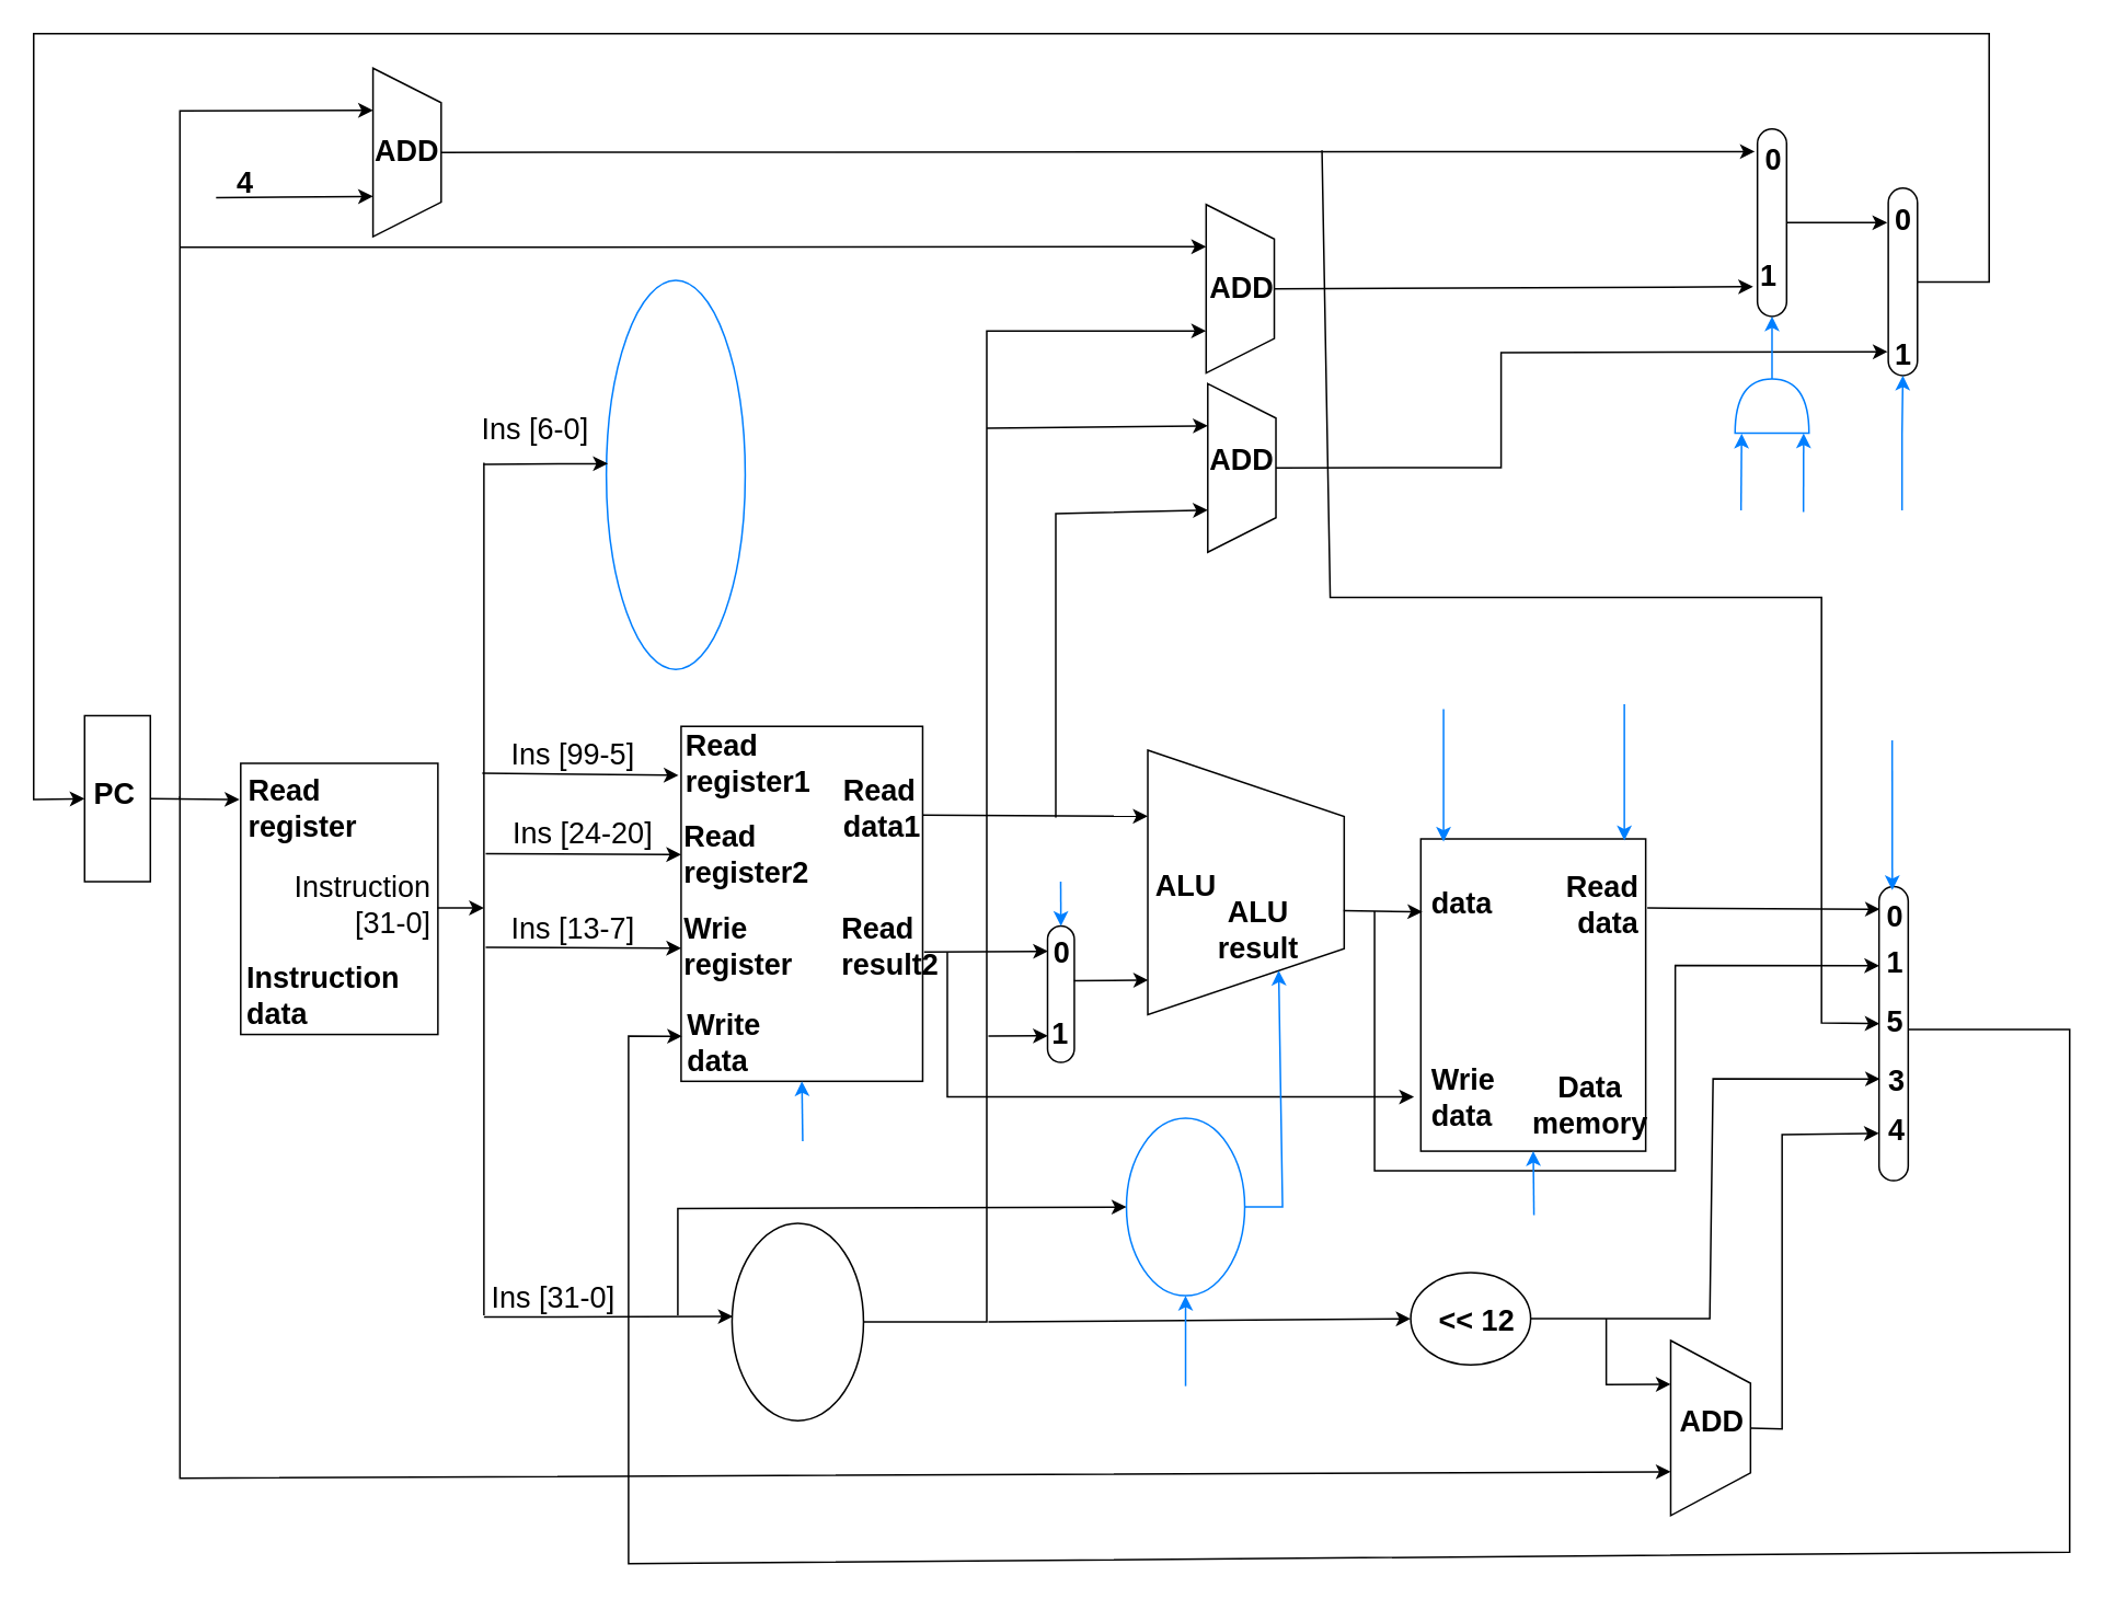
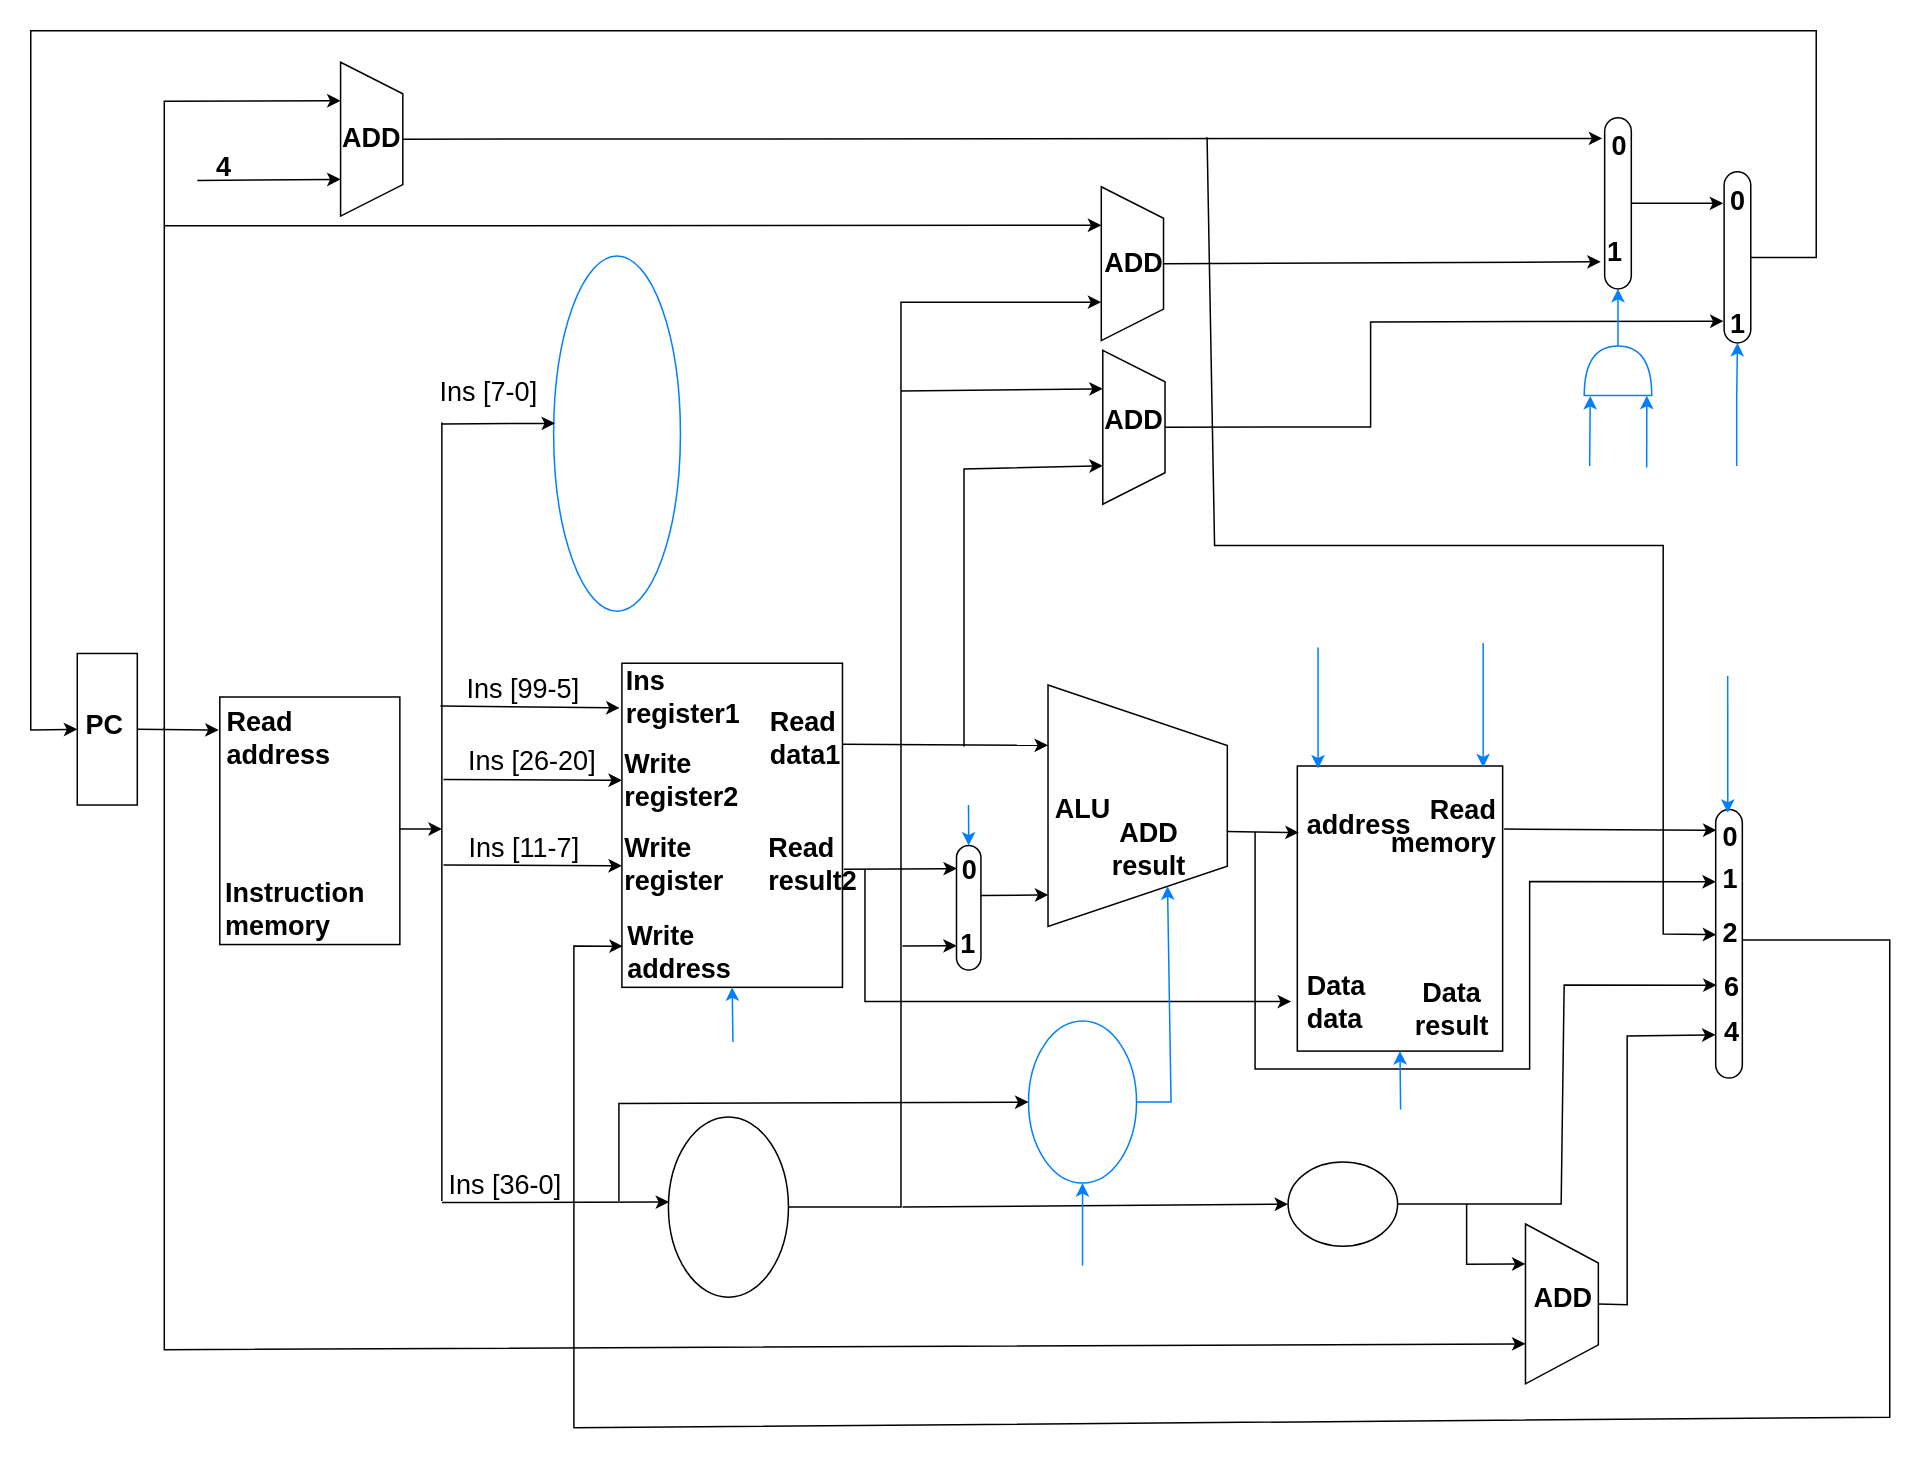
- <mxCell id="104" value="&lt;span style=&quot;font-size: 18px;&quot;&gt;Ins [6-0]&lt;/span&gt;" style="text;html=1;align=right;verticalAlign=middle;resizable=0;points=[];autosize=1;strokeColor=none;fillColor=none;" parent="1" vertex="1"><mxGeometry x="276.37" y="244" width="83" height="34" as="geometry" /></mxCell>
+ <mxCell id="104" value="&lt;span style=&quot;font-size: 18px;&quot;&gt;Ins [7-0]&lt;/span&gt;" style="text;html=1;align=right;verticalAlign=middle;resizable=0;points=[];autosize=1;strokeColor=none;fillColor=none;" parent="1" vertex="1"><mxGeometry x="276.37" y="244" width="83" height="34" as="geometry" /></mxCell>
- <mxCell id="4" value="&lt;span style=&quot;font-size: 18px;&quot;&gt;&lt;b&gt;Read&lt;/b&gt;&lt;/span&gt;&lt;div&gt;&lt;span style=&quot;font-size: 18px;&quot;&gt;&lt;b&gt;register1&lt;/b&gt;&lt;/span&gt;&lt;/div&gt;" style="text;html=1;align=left;verticalAlign=middle;resizable=0;points=[];autosize=1;strokeColor=none;fillColor=none;" parent="2" vertex="1"><mxGeometry x="1" y="2" width="94" height="55" as="geometry" /></mxCell>
+ <mxCell id="4" value="&lt;span style=&quot;font-size: 18px;&quot;&gt;&lt;b&gt;Ins&lt;/b&gt;&lt;/span&gt;&lt;div&gt;&lt;span style=&quot;font-size: 18px;&quot;&gt;&lt;b&gt;register1&lt;/b&gt;&lt;/span&gt;&lt;/div&gt;" style="text;html=1;align=left;verticalAlign=middle;resizable=0;points=[];autosize=1;strokeColor=none;fillColor=none;" parent="2" vertex="1"><mxGeometry x="1" y="2" width="94" height="55" as="geometry" /></mxCell>
- <mxCell id="12" value="&lt;span style=&quot;font-size: 18px;&quot;&gt;&lt;b&gt;Read&lt;/b&gt;&lt;/span&gt;&lt;div&gt;&lt;span style=&quot;font-size: 18px;&quot;&gt;&lt;b&gt;register&lt;/b&gt;&lt;/span&gt;&lt;/div&gt;" style="text;html=1;align=left;verticalAlign=middle;resizable=0;points=[];autosize=1;strokeColor=none;fillColor=none;" parent="10" vertex="1"><mxGeometry x="3" width="87" height="55" as="geometry" /></mxCell>
+ <mxCell id="12" value="&lt;span style=&quot;font-size: 18px;&quot;&gt;&lt;b&gt;Read&lt;/b&gt;&lt;/span&gt;&lt;div&gt;&lt;span style=&quot;font-size: 18px;&quot;&gt;&lt;b&gt;address&lt;/b&gt;&lt;/span&gt;&lt;/div&gt;" style="text;html=1;align=left;verticalAlign=middle;resizable=0;points=[];autosize=1;strokeColor=none;fillColor=none;" parent="10" vertex="1"><mxGeometry x="3" width="87" height="55" as="geometry" /></mxCell>
- <mxCell id="107" value="&lt;span style=&quot;font-size: 18px;&quot;&gt;Ins [24-20]&lt;/span&gt;" style="text;html=1;align=right;verticalAlign=middle;resizable=0;points=[];autosize=1;strokeColor=none;fillColor=none;" parent="1" vertex="1"><mxGeometry x="295" y="490" width="103" height="34" as="geometry" /></mxCell>
+ <mxCell id="107" value="&lt;span style=&quot;font-size: 18px;&quot;&gt;Ins [26-20]&lt;/span&gt;" style="text;html=1;align=right;verticalAlign=middle;resizable=0;points=[];autosize=1;strokeColor=none;fillColor=none;" parent="1" vertex="1"><mxGeometry x="295" y="490" width="103" height="34" as="geometry" /></mxCell>
- <mxCell id="5" value="&lt;span style=&quot;font-size: 18px;&quot;&gt;&lt;b&gt;Read&lt;/b&gt;&lt;/span&gt;&lt;div&gt;&lt;span style=&quot;font-size: 18px;&quot;&gt;&lt;b&gt;register2&lt;/b&gt;&lt;/span&gt;&lt;/div&gt;" style="text;html=1;align=left;verticalAlign=middle;resizable=0;points=[];autosize=1;strokeColor=none;fillColor=none;" parent="2" vertex="1"><mxGeometry y="57" width="94" height="55" as="geometry" /></mxCell>
+ <mxCell id="5" value="&lt;span style=&quot;font-size: 18px;&quot;&gt;&lt;b&gt;Write&lt;/b&gt;&lt;/span&gt;&lt;div&gt;&lt;span style=&quot;font-size: 18px;&quot;&gt;&lt;b&gt;register2&lt;/b&gt;&lt;/span&gt;&lt;/div&gt;" style="text;html=1;align=left;verticalAlign=middle;resizable=0;points=[];autosize=1;strokeColor=none;fillColor=none;" parent="2" vertex="1"><mxGeometry y="57" width="94" height="55" as="geometry" /></mxCell>
- <mxCell id="30" value="&lt;div&gt;&lt;span style=&quot;font-size: 18px;&quot;&gt;&lt;b&gt;data&lt;/b&gt;&lt;/span&gt;&lt;/div&gt;" style="text;html=1;align=left;verticalAlign=middle;resizable=0;points=[];autosize=1;strokeColor=none;fillColor=none;" parent="28" vertex="1"><mxGeometry x="-12.892" y="22.5" width="87" height="34" as="geometry" /></mxCell>
+ <mxCell id="30" value="&lt;div&gt;&lt;span style=&quot;font-size: 18px;&quot;&gt;&lt;b&gt;address&lt;/b&gt;&lt;/span&gt;&lt;/div&gt;" style="text;html=1;align=left;verticalAlign=middle;resizable=0;points=[];autosize=1;strokeColor=none;fillColor=none;" parent="28" vertex="1"><mxGeometry x="-12.892" y="22.5" width="87" height="34" as="geometry" /></mxCell>
- <mxCell id="14" value="&lt;span style=&quot;font-size: 18px;&quot;&gt;Instruction&lt;/span&gt;&lt;div&gt;&lt;span style=&quot;font-size: 18px;&quot;&gt;[31-0]&lt;/span&gt;&lt;/div&gt;" style="text;html=1;align=right;verticalAlign=middle;resizable=0;points=[];autosize=1;strokeColor=none;fillColor=none;" parent="10" vertex="1"><mxGeometry x="16" y="59" width="101" height="55" as="geometry" /></mxCell>
- <mxCell id="32" value="&lt;span style=&quot;font-size: 18px;&quot;&gt;&lt;b&gt;Read&lt;/b&gt;&lt;/span&gt;&lt;div&gt;&lt;span style=&quot;font-size: 18px;&quot;&gt;&lt;b&gt;data&lt;/b&gt;&lt;/span&gt;&lt;/div&gt;" style="text;html=1;align=right;verticalAlign=middle;resizable=0;points=[];autosize=1;strokeColor=none;fillColor=none;" parent="28" vertex="1"><mxGeometry x="53.55" y="13" width="62" height="55" as="geometry" /></mxCell>
+ <mxCell id="32" value="&lt;span style=&quot;font-size: 18px;&quot;&gt;&lt;b&gt;Read&lt;/b&gt;&lt;/span&gt;&lt;div&gt;&lt;span style=&quot;font-size: 18px;&quot;&gt;&lt;b&gt;memory&lt;/b&gt;&lt;/span&gt;&lt;/div&gt;" style="text;html=1;align=right;verticalAlign=middle;resizable=0;points=[];autosize=1;strokeColor=none;fillColor=none;" parent="28" vertex="1"><mxGeometry x="53.55" y="13" width="62" height="55" as="geometry" /></mxCell>
- <mxCell id="106" value="&lt;span style=&quot;font-size: 18px;&quot;&gt;Ins [13-7]&lt;/span&gt;" style="text;html=1;align=right;verticalAlign=middle;resizable=0;points=[];autosize=1;strokeColor=none;fillColor=none;" parent="1" vertex="1"><mxGeometry x="295" y="548" width="92" height="34" as="geometry" /></mxCell>
+ <mxCell id="106" value="&lt;span style=&quot;font-size: 18px;&quot;&gt;Ins [11-7]&lt;/span&gt;" style="text;html=1;align=right;verticalAlign=middle;resizable=0;points=[];autosize=1;strokeColor=none;fillColor=none;" parent="1" vertex="1"><mxGeometry x="295" y="548" width="92" height="34" as="geometry" /></mxCell>
- <mxCell id="27" value="&lt;div style=&quot;&quot;&gt;&lt;span style=&quot;font-size: 18px;&quot;&gt;&lt;b&gt;ALU&lt;/b&gt;&lt;/span&gt;&lt;/div&gt;&lt;div style=&quot;&quot;&gt;&lt;span style=&quot;font-size: 18px;&quot;&gt;&lt;b&gt;result&lt;/b&gt;&lt;/span&gt;&lt;/div&gt;" style="text;html=1;align=center;verticalAlign=middle;resizable=0;points=[];autosize=1;strokeColor=none;fillColor=none;" parent="24" vertex="1"><mxGeometry x="33" y="82" width="67" height="55" as="geometry" /></mxCell>
+ <mxCell id="27" value="&lt;div style=&quot;&quot;&gt;&lt;span style=&quot;font-size: 18px;&quot;&gt;&lt;b&gt;ADD&lt;/b&gt;&lt;/span&gt;&lt;/div&gt;&lt;div style=&quot;&quot;&gt;&lt;span style=&quot;font-size: 18px;&quot;&gt;&lt;b&gt;result&lt;/b&gt;&lt;/span&gt;&lt;/div&gt;" style="text;html=1;align=center;verticalAlign=middle;resizable=0;points=[];autosize=1;strokeColor=none;fillColor=none;" parent="24" vertex="1"><mxGeometry x="33" y="82" width="67" height="55" as="geometry" /></mxCell>
- <mxCell id="6" value="&lt;span style=&quot;font-size: 18px;&quot;&gt;&lt;b&gt;Wrie&lt;/b&gt;&lt;/span&gt;&lt;div&gt;&lt;span style=&quot;font-size: 18px;&quot;&gt;&lt;b&gt;register&lt;/b&gt;&lt;/span&gt;&lt;/div&gt;" style="text;html=1;align=left;verticalAlign=middle;resizable=0;points=[];autosize=1;strokeColor=none;fillColor=none;" parent="2" vertex="1"><mxGeometry y="113" width="84" height="55" as="geometry" /></mxCell>
+ <mxCell id="6" value="&lt;span style=&quot;font-size: 18px;&quot;&gt;&lt;b&gt;Write&lt;/b&gt;&lt;/span&gt;&lt;div&gt;&lt;span style=&quot;font-size: 18px;&quot;&gt;&lt;b&gt;register&lt;/b&gt;&lt;/span&gt;&lt;/div&gt;" style="text;html=1;align=left;verticalAlign=middle;resizable=0;points=[];autosize=1;strokeColor=none;fillColor=none;" parent="2" vertex="1"><mxGeometry y="113" width="84" height="55" as="geometry" /></mxCell>
- <mxCell id="13" value="&lt;span style=&quot;font-size: 18px;&quot;&gt;&lt;b&gt;Instruction&lt;/b&gt;&lt;/span&gt;&lt;div&gt;&lt;span style=&quot;font-size: 18px;&quot;&gt;&lt;b&gt;data&lt;/b&gt;&lt;/span&gt;&lt;/div&gt;" style="text;html=1;align=left;verticalAlign=middle;resizable=0;points=[];autosize=1;strokeColor=none;fillColor=none;" parent="10" vertex="1"><mxGeometry x="2" y="114" width="111" height="55" as="geometry" /></mxCell>
+ <mxCell id="13" value="&lt;span style=&quot;font-size: 18px;&quot;&gt;&lt;b&gt;Instruction&lt;/b&gt;&lt;/span&gt;&lt;div&gt;&lt;span style=&quot;font-size: 18px;&quot;&gt;&lt;b&gt;memory&lt;/b&gt;&lt;/span&gt;&lt;/div&gt;" style="text;html=1;align=left;verticalAlign=middle;resizable=0;points=[];autosize=1;strokeColor=none;fillColor=none;" parent="10" vertex="1"><mxGeometry x="2" y="114" width="111" height="55" as="geometry" /></mxCell>
- <mxCell id="69" value="&lt;span style=&quot;font-size: 18px;&quot;&gt;&lt;b&gt;5&lt;/b&gt;&lt;/span&gt;" style="text;html=1;align=left;verticalAlign=middle;resizable=0;points=[];autosize=1;strokeColor=none;fillColor=none;" parent="64" vertex="1"><mxGeometry x="3.001" y="69" width="28" height="34" as="geometry" /></mxCell>
+ <mxCell id="69" value="&lt;span style=&quot;font-size: 18px;&quot;&gt;&lt;b&gt;2&lt;/b&gt;&lt;/span&gt;" style="text;html=1;align=left;verticalAlign=middle;resizable=0;points=[];autosize=1;strokeColor=none;fillColor=none;" parent="64" vertex="1"><mxGeometry x="3.001" y="69" width="28" height="34" as="geometry" /></mxCell>
- <mxCell id="7" value="&lt;span style=&quot;font-size: 18px;&quot;&gt;&lt;b&gt;Write&lt;/b&gt;&lt;/span&gt;&lt;div&gt;&lt;span style=&quot;font-size: 18px;&quot;&gt;&lt;b&gt;data&lt;/b&gt;&lt;/span&gt;&lt;/div&gt;" style="text;html=1;align=left;verticalAlign=middle;resizable=0;points=[];autosize=1;strokeColor=none;fillColor=none;" parent="2" vertex="1"><mxGeometry x="2" y="172" width="63" height="55" as="geometry" /></mxCell>
+ <mxCell id="7" value="&lt;span style=&quot;font-size: 18px;&quot;&gt;&lt;b&gt;Write&lt;/b&gt;&lt;/span&gt;&lt;div&gt;&lt;span style=&quot;font-size: 18px;&quot;&gt;&lt;b&gt;address&lt;/b&gt;&lt;/span&gt;&lt;/div&gt;" style="text;html=1;align=left;verticalAlign=middle;resizable=0;points=[];autosize=1;strokeColor=none;fillColor=none;" parent="2" vertex="1"><mxGeometry x="2" y="172" width="63" height="55" as="geometry" /></mxCell>
- <mxCell id="68" value="&lt;span style=&quot;font-size: 18px;&quot;&gt;&lt;b&gt;3&lt;/b&gt;&lt;/span&gt;" style="text;html=1;align=left;verticalAlign=middle;resizable=0;points=[];autosize=1;strokeColor=none;fillColor=none;" parent="64" vertex="1"><mxGeometry x="4.185" y="105" width="28" height="34" as="geometry" /></mxCell>
+ <mxCell id="68" value="&lt;span style=&quot;font-size: 18px;&quot;&gt;&lt;b&gt;6&lt;/b&gt;&lt;/span&gt;" style="text;html=1;align=left;verticalAlign=middle;resizable=0;points=[];autosize=1;strokeColor=none;fillColor=none;" parent="64" vertex="1"><mxGeometry x="4.185" y="105" width="28" height="34" as="geometry" /></mxCell>
- <mxCell id="31" value="&lt;span style=&quot;font-size: 18px;&quot;&gt;&lt;b&gt;Wrie&lt;/b&gt;&lt;/span&gt;&lt;div&gt;&lt;span style=&quot;font-size: 18px;&quot;&gt;&lt;b&gt;data&lt;/b&gt;&lt;/span&gt;&lt;/div&gt;" style="text;html=1;align=left;verticalAlign=middle;resizable=0;points=[];autosize=1;strokeColor=none;fillColor=none;" parent="28" vertex="1"><mxGeometry x="-12.892" y="130" width="57" height="55" as="geometry" /></mxCell>
+ <mxCell id="31" value="&lt;span style=&quot;font-size: 18px;&quot;&gt;&lt;b&gt;Data&lt;/b&gt;&lt;/span&gt;&lt;div&gt;&lt;span style=&quot;font-size: 18px;&quot;&gt;&lt;b&gt;data&lt;/b&gt;&lt;/span&gt;&lt;/div&gt;" style="text;html=1;align=left;verticalAlign=middle;resizable=0;points=[];autosize=1;strokeColor=none;fillColor=none;" parent="28" vertex="1"><mxGeometry x="-12.892" y="130" width="57" height="55" as="geometry" /></mxCell>
- <mxCell id="33" value="&lt;span style=&quot;font-size: 18px;&quot;&gt;&lt;b&gt;Data&lt;/b&gt;&lt;/span&gt;&lt;div&gt;&lt;span style=&quot;font-size: 18px;&quot;&gt;&lt;b&gt;memory&lt;/b&gt;&lt;/span&gt;&lt;/div&gt;" style="text;html=1;align=center;verticalAlign=middle;resizable=0;points=[];autosize=1;strokeColor=none;fillColor=none;" parent="28" vertex="1"><mxGeometry x="40.55" y="135" width="88" height="55" as="geometry" /></mxCell>
+ <mxCell id="33" value="&lt;span style=&quot;font-size: 18px;&quot;&gt;&lt;b&gt;Data&lt;/b&gt;&lt;/span&gt;&lt;div&gt;&lt;span style=&quot;font-size: 18px;&quot;&gt;&lt;b&gt;result&lt;/b&gt;&lt;/span&gt;&lt;/div&gt;" style="text;html=1;align=center;verticalAlign=middle;resizable=0;points=[];autosize=1;strokeColor=none;fillColor=none;" parent="28" vertex="1"><mxGeometry x="40.55" y="135" width="88" height="55" as="geometry" /></mxCell>
- <mxCell id="108" value="&lt;span style=&quot;font-size: 18px;&quot;&gt;Ins [31-0]&lt;/span&gt;" style="text;html=1;align=right;verticalAlign=middle;resizable=0;points=[];autosize=1;strokeColor=none;fillColor=none;" parent="1" vertex="1"><mxGeometry x="282" y="773" width="93" height="34" as="geometry" /></mxCell>
+ <mxCell id="108" value="&lt;span style=&quot;font-size: 18px;&quot;&gt;Ins [36-0]&lt;/span&gt;" style="text;html=1;align=right;verticalAlign=middle;resizable=0;points=[];autosize=1;strokeColor=none;fillColor=none;" parent="1" vertex="1"><mxGeometry x="282" y="773" width="93" height="34" as="geometry" /></mxCell>
- <mxCell id="74" value="&lt;span style=&quot;font-size: 18px;&quot;&gt;&lt;b&gt;&amp;lt;&amp;lt; 12&lt;/b&gt;&lt;/span&gt;" style="text;html=1;align=center;verticalAlign=middle;resizable=0;points=[];autosize=1;strokeColor=none;fillColor=none;" parent="72" vertex="1"><mxGeometry x="7.61" y="13" width="64" height="34" as="geometry" /></mxCell>
